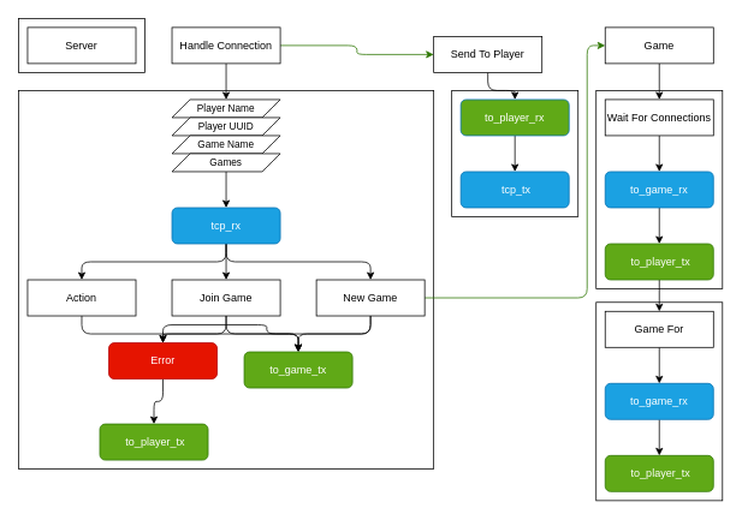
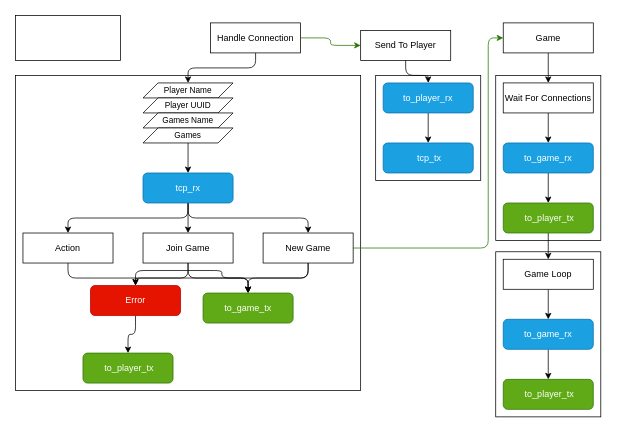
- <mxCell id="7" value="Server" style="rounded=0;whiteSpace=wrap;html=1;" vertex="1" parent="1"><mxGeometry x="30" y="30" width="120" height="40" as="geometry" /></mxCell>
- <mxCell id="14" value="Handle Connection" style="rounded=0;whiteSpace=wrap;html=1;" vertex="1" parent="1"><mxGeometry x="190" y="30" width="120" height="40" as="geometry" /></mxCell>
+ <mxCell id="14" value="Handle Connection" style="rounded=0;whiteSpace=wrap;html=1;" vertex="1" parent="1"><mxGeometry x="280" y="30" width="120" height="40" as="geometry" /></mxCell>
- <mxCell id="34" value="to_player_rx" style="rounded=1;whiteSpace=wrap;html=1;fillColor=#60a917;fontColor=#ffffff;strokeColor=#006EAF;" vertex="1" parent="1"><mxGeometry x="510" y="110" width="120" height="40" as="geometry" /></mxCell>
+ <mxCell id="34" value="to_player_rx" style="rounded=1;whiteSpace=wrap;html=1;fillColor=#1ba1e2;fontColor=#ffffff;strokeColor=#006EAF;" vertex="1" parent="1"><mxGeometry x="510" y="110" width="120" height="40" as="geometry" /></mxCell>
- <mxCell id="42" value="Game Name" style="shape=parallelogram;perimeter=parallelogramPerimeter;whiteSpace=wrap;html=1;fixedSize=1;fontFamily=Helvetica;fontSize=11;fontColor=default;labelBackgroundColor=default;" vertex="1" parent="1"><mxGeometry x="190" y="150" width="120" height="20" as="geometry" /></mxCell>
+ <mxCell id="42" value="Games Name" style="shape=parallelogram;perimeter=parallelogramPerimeter;whiteSpace=wrap;html=1;fixedSize=1;fontFamily=Helvetica;fontSize=11;fontColor=default;labelBackgroundColor=default;" vertex="1" parent="1"><mxGeometry x="190" y="150" width="120" height="20" as="geometry" /></mxCell>
- <mxCell id="36" value="Game For" style="rounded=0;whiteSpace=wrap;html=1;" vertex="1" parent="1"><mxGeometry x="670" y="345" width="120" height="40" as="geometry" /></mxCell>
+ <mxCell id="36" value="Game Loop" style="rounded=0;whiteSpace=wrap;html=1;" vertex="1" parent="1"><mxGeometry x="670" y="345" width="120" height="40" as="geometry" /></mxCell>
